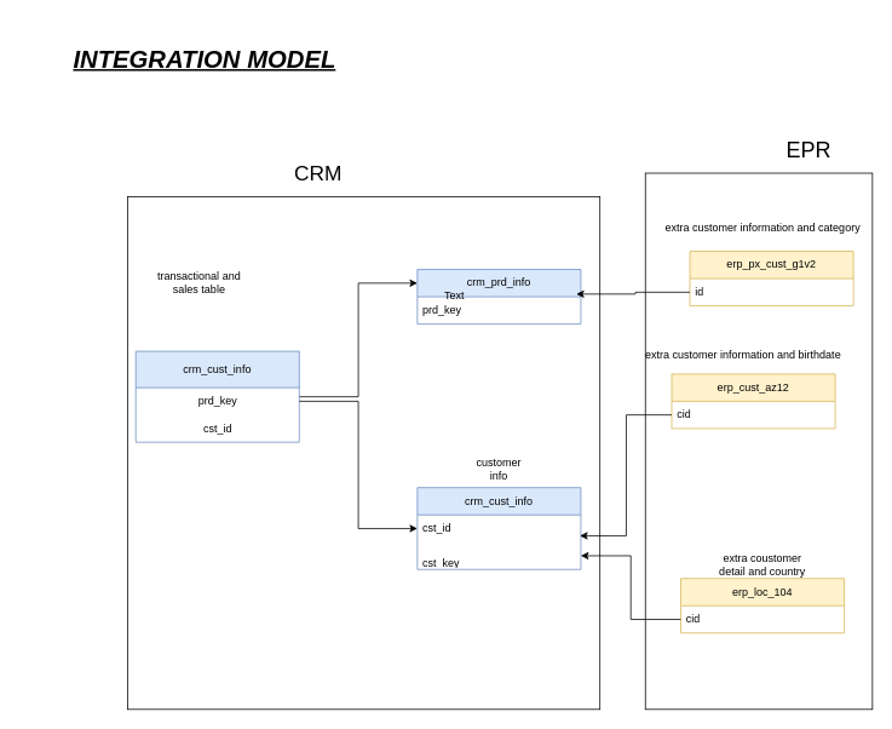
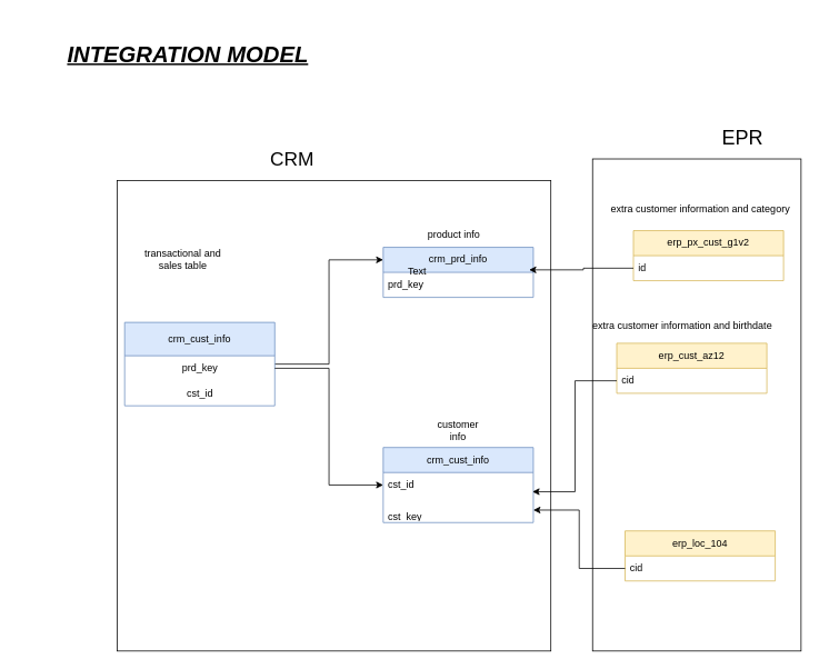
+ <mxCell id="8" value="product info" style="text;html=1;align=center;verticalAlign=middle;whiteSpace=wrap;rounded=0;" vertex="1" parent="1"><mxGeometry x="494" y="266" width="100" height="30" as="geometry" /></mxCell>
- <mxCell id="25" value="extra coustomer detail and country" style="text;html=1;align=center;verticalAlign=middle;whiteSpace=wrap;rounded=0;" vertex="1" parent="1"><mxGeometry x="789" y="606" width="100" height="30" as="geometry" /></mxCell>
